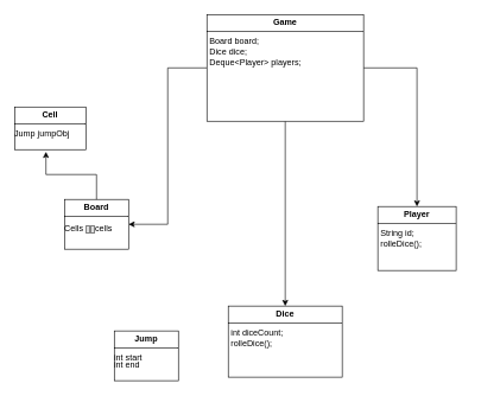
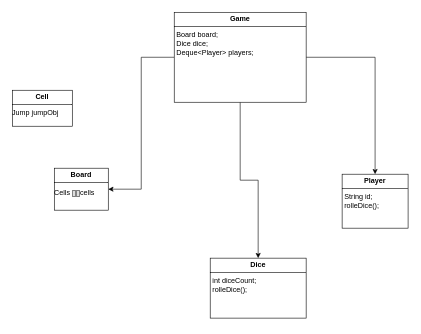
- <mxCell id="11" style="edgeStyle=orthogonalEdgeStyle;rounded=0;orthogonalLoop=1;jettySize=auto;html=1;exitX=0.5;exitY=0;exitDx=0;exitDy=0;entryX=0.44;entryY=1.05;entryDx=0;entryDy=0;entryPerimeter=0;" edge="1" parent="1" source="4" target="2"><mxGeometry relative="1" as="geometry" /></mxCell>
- <mxCell id="10" value="&lt;p style=&quot;margin:0px;margin-top:4px;text-align:center;&quot;&gt;&lt;b&gt;Player&lt;/b&gt;&lt;/p&gt;&lt;hr size=&quot;1&quot; style=&quot;border-style:solid;&quot;&gt;&lt;p style=&quot;margin:0px;margin-left:4px;&quot;&gt;String id;&lt;/p&gt;&lt;p style=&quot;margin:0px;margin-left:4px;&quot;&gt;rolleDice();&lt;/p&gt;" style="verticalAlign=top;align=left;overflow=fill;html=1;whiteSpace=wrap;" vertex="1" parent="1"><mxGeometry x="530" y="290" width="110" height="90" as="geometry" /></mxCell>
+ <mxCell id="10" value="&lt;p style=&quot;margin:0px;margin-top:4px;text-align:center;&quot;&gt;&lt;b&gt;Player&lt;/b&gt;&lt;/p&gt;&lt;hr size=&quot;1&quot; style=&quot;border-style:solid;&quot;&gt;&lt;p style=&quot;margin:0px;margin-left:4px;&quot;&gt;String id;&lt;/p&gt;&lt;p style=&quot;margin:0px;margin-left:4px;&quot;&gt;rolleDice();&lt;/p&gt;" style="verticalAlign=top;align=left;overflow=fill;html=1;whiteSpace=wrap;" vertex="1" parent="1"><mxGeometry x="570" y="290" width="110" height="90" as="geometry" /></mxCell>
- <mxCell id="9" value="&lt;p style=&quot;margin:0px;margin-top:4px;text-align:center;&quot;&gt;&lt;b&gt;Dice&lt;/b&gt;&lt;/p&gt;&lt;hr size=&quot;1&quot; style=&quot;border-style:solid;&quot;&gt;&lt;p style=&quot;margin:0px;margin-left:4px;&quot;&gt;int diceCount;&lt;/p&gt;&lt;p style=&quot;margin:0px;margin-left:4px;&quot;&gt;rolleDice();&lt;/p&gt;" style="verticalAlign=top;align=left;overflow=fill;html=1;whiteSpace=wrap;" vertex="1" parent="1"><mxGeometry x="320" y="430" width="160" height="100" as="geometry" /></mxCell>
+ <mxCell id="9" value="&lt;p style=&quot;margin:0px;margin-top:4px;text-align:center;&quot;&gt;&lt;b&gt;Dice&lt;/b&gt;&lt;/p&gt;&lt;hr size=&quot;1&quot; style=&quot;border-style:solid;&quot;&gt;&lt;p style=&quot;margin:0px;margin-left:4px;&quot;&gt;int diceCount;&lt;/p&gt;&lt;p style=&quot;margin:0px;margin-left:4px;&quot;&gt;rolleDice();&lt;/p&gt;" style="verticalAlign=top;align=left;overflow=fill;html=1;whiteSpace=wrap;" vertex="1" parent="1"><mxGeometry x="350" y="430" width="160" height="100" as="geometry" /></mxCell>
- <mxCell id="3" value="&lt;p style=&quot;margin:0px;margin-top:4px;text-align:center;&quot;&gt;&lt;b&gt;Jump&lt;/b&gt;&lt;/p&gt;&lt;hr size=&quot;1&quot; style=&quot;border-style:solid;&quot;&gt;&lt;div style=&quot;height:2px;&quot;&gt;int start&lt;/div&gt;&lt;div style=&quot;height:2px;&quot;&gt;&lt;br&gt;&lt;/div&gt;&lt;div style=&quot;height:2px;&quot;&gt;&lt;br&gt;&lt;br&gt;&lt;br&gt;&lt;/div&gt;&lt;div style=&quot;height:2px;&quot;&gt;&lt;br&gt;&lt;/div&gt;&lt;div style=&quot;height:2px;&quot;&gt;&lt;br&gt;&lt;/div&gt;&lt;div style=&quot;height:2px;&quot;&gt;int end&lt;/div&gt;" style="verticalAlign=top;align=left;overflow=fill;html=1;whiteSpace=wrap;" vertex="1" parent="1"><mxGeometry x="160" y="465" width="90" height="70" as="geometry" /></mxCell>
